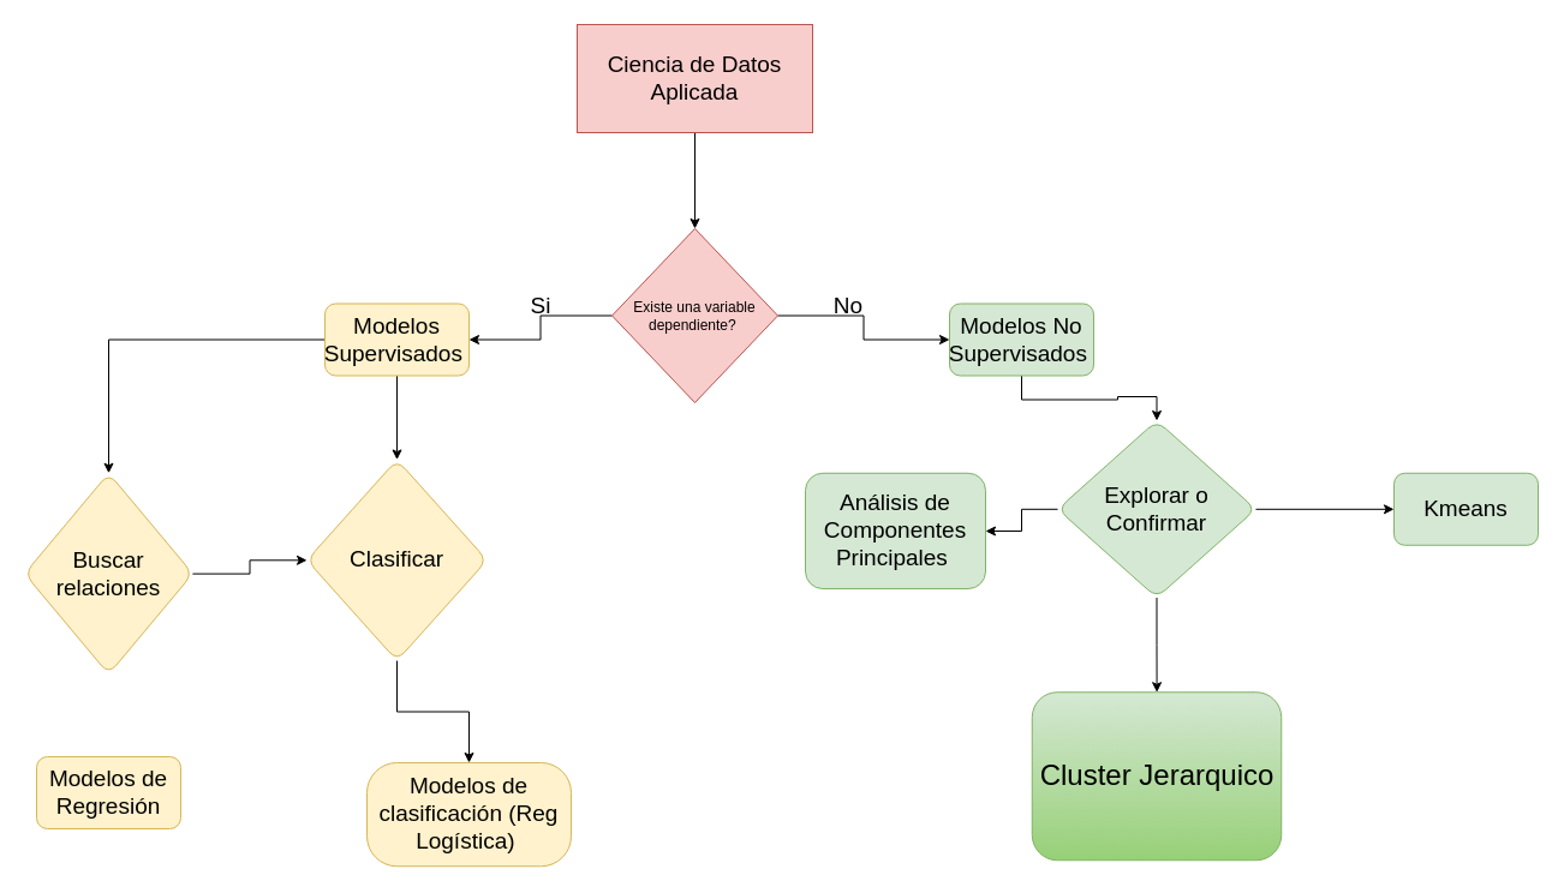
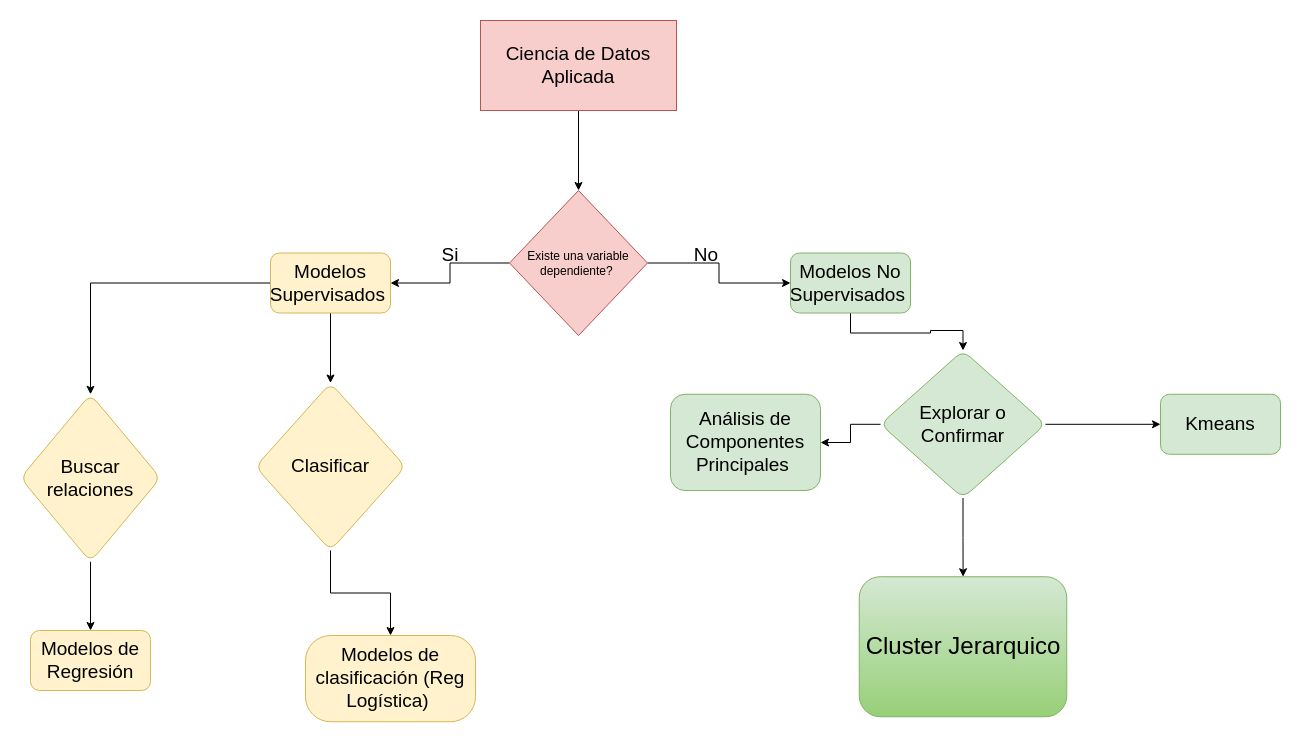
- <mxCell id="21" value="" style="edgeStyle=orthogonalEdgeStyle;rounded=0;orthogonalLoop=1;jettySize=auto;html=1;fontSize=19;" edge="1" parent="1" source="22" target="25"><mxGeometry relative="1" as="geometry" /></mxCell>
+ <mxCell id="21" value="" style="edgeStyle=orthogonalEdgeStyle;rounded=0;orthogonalLoop=1;jettySize=auto;html=1;fontSize=19;" edge="1" parent="1" source="22" target="23"><mxGeometry relative="1" as="geometry" /></mxCell>
